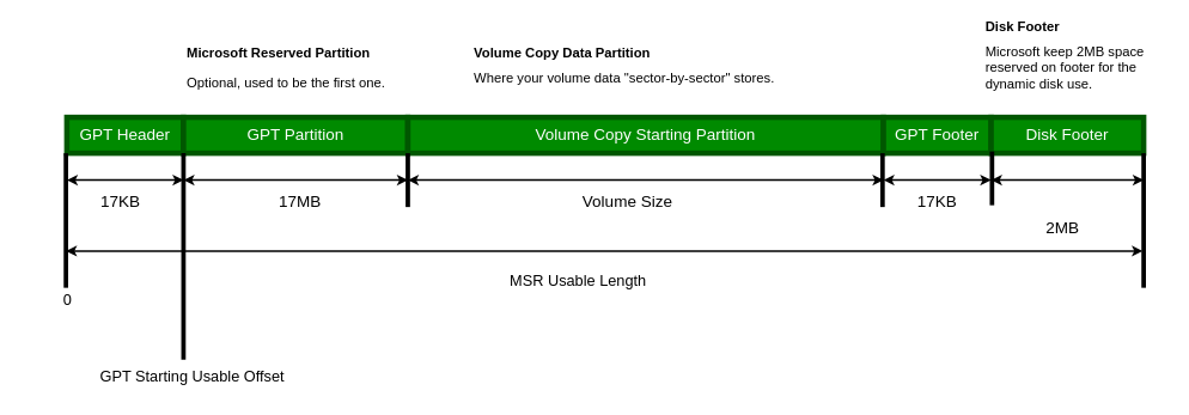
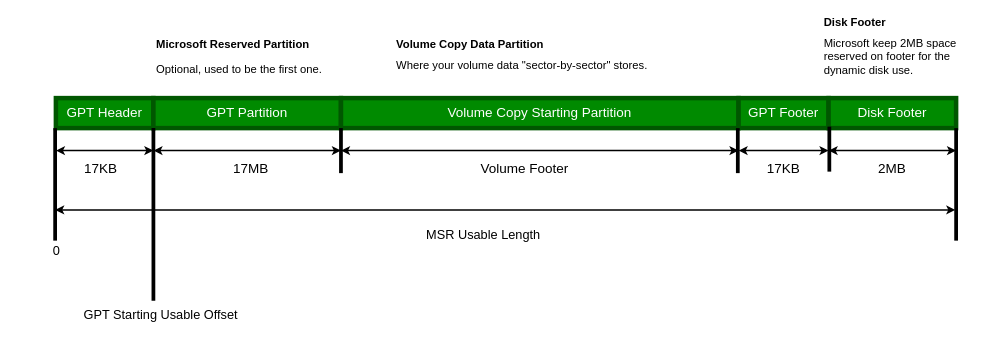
- <mxCell id="20" value="Volume Size" style="text;html=1;strokeColor=none;fillColor=none;align=center;verticalAlign=middle;whiteSpace=wrap;rounded=0;strokeWidth=2;fontSize=18;" vertex="1" parent="1"><mxGeometry x="624" y="209" width="150" height="30" as="geometry" /></mxCell>
+ <mxCell id="20" value="Volume Footer" style="text;html=1;strokeColor=none;fillColor=none;align=center;verticalAlign=middle;whiteSpace=wrap;rounded=0;strokeWidth=2;fontSize=18;" vertex="1" parent="1"><mxGeometry x="624" y="209" width="150" height="30" as="geometry" /></mxCell>
- <mxCell id="22" value="2MB" style="text;html=1;strokeColor=none;fillColor=none;align=center;verticalAlign=middle;whiteSpace=wrap;rounded=0;strokeWidth=2;fontSize=18;" vertex="1" parent="1"><mxGeometry x="1154" y="239" width="60" height="30" as="geometry" /></mxCell>
+ <mxCell id="22" value="2MB" style="text;html=1;strokeColor=none;fillColor=none;align=center;verticalAlign=middle;whiteSpace=wrap;rounded=0;strokeWidth=2;fontSize=18;" vertex="1" parent="1"><mxGeometry x="1159" y="209" width="60" height="30" as="geometry" /></mxCell>
